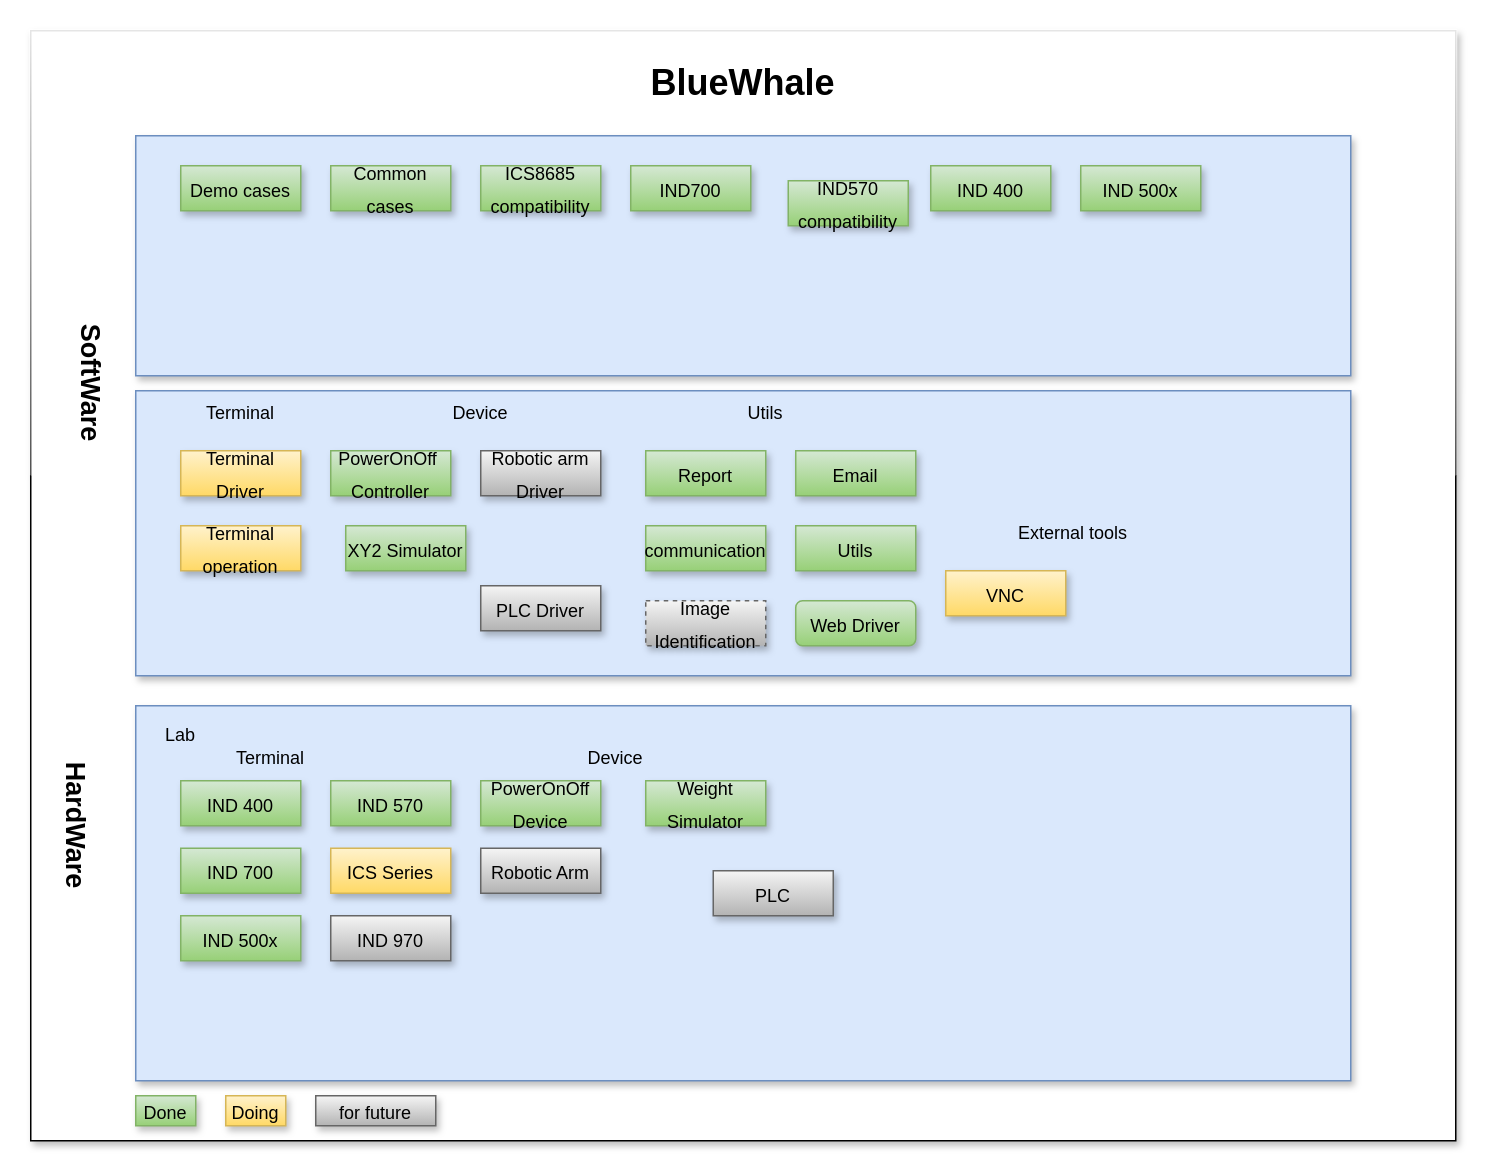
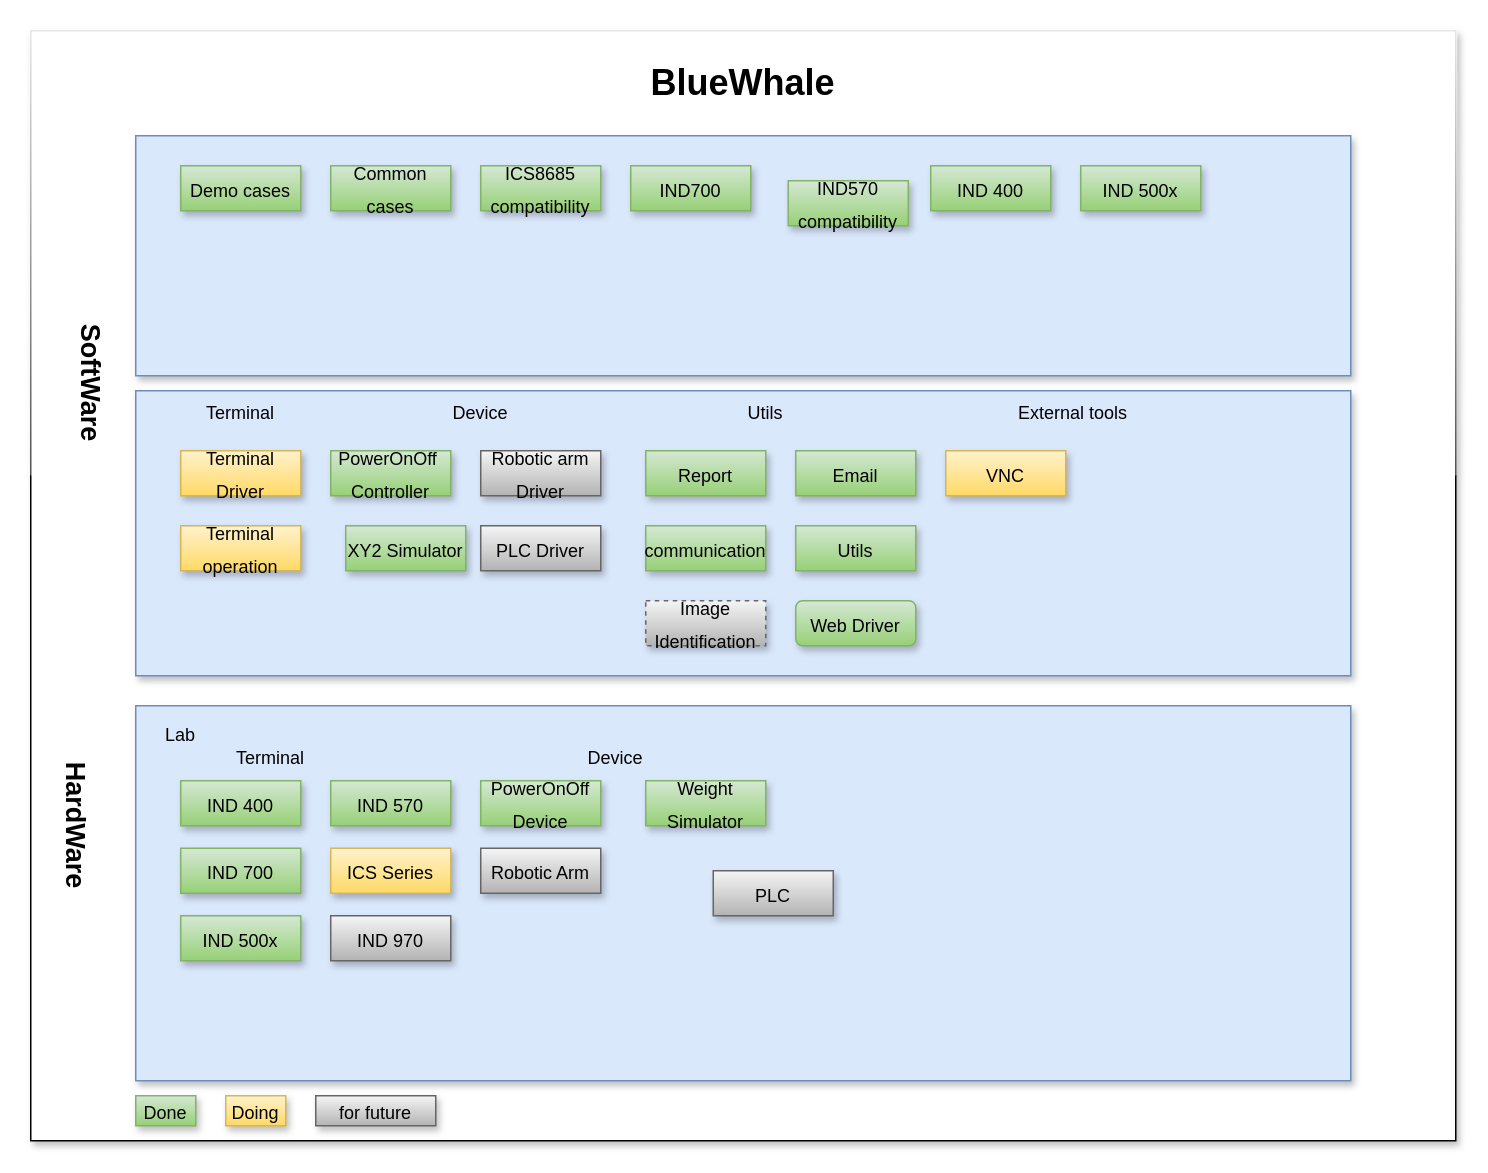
- <mxCell id="28" value="External tools" style="text;html=1;strokeColor=none;fillColor=none;align=center;verticalAlign=middle;whiteSpace=wrap;rounded=0;fontSize=12;" parent="1" vertex="1"><mxGeometry x="660" y="340" width="110" height="30" as="geometry" /></mxCell>
+ <mxCell id="28" value="External tools" style="text;html=1;strokeColor=none;fillColor=none;align=center;verticalAlign=middle;whiteSpace=wrap;rounded=0;fontSize=12;" parent="1" vertex="1"><mxGeometry x="660" y="260" width="110" height="30" as="geometry" /></mxCell>
- <mxCell id="24" value="&lt;font style=&quot;font-size: 12px;&quot;&gt;VNC&lt;/font&gt;" style="rounded=0;whiteSpace=wrap;html=1;fontSize=18;fillColor=#fff2cc;strokeColor=#d6b656;gradientColor=#ffd966;shadow=1;" parent="1" vertex="1"><mxGeometry x="630" y="380" width="80" height="30" as="geometry" /></mxCell>
+ <mxCell id="24" value="&lt;font style=&quot;font-size: 12px;&quot;&gt;VNC&lt;/font&gt;" style="rounded=0;whiteSpace=wrap;html=1;fontSize=18;fillColor=#fff2cc;strokeColor=#d6b656;gradientColor=#ffd966;shadow=1;" parent="1" vertex="1"><mxGeometry x="630" y="300" width="80" height="30" as="geometry" /></mxCell>
- <mxCell id="16" value="&lt;font style=&quot;font-size: 12px;&quot;&gt;PLC Driver&lt;/font&gt;" style="rounded=0;whiteSpace=wrap;html=1;fontSize=18;fillColor=#f5f5f5;strokeColor=#666666;gradientColor=#b3b3b3;shadow=1;" parent="1" vertex="1"><mxGeometry x="320" y="390" width="80" height="30" as="geometry" /></mxCell>
+ <mxCell id="16" value="&lt;font style=&quot;font-size: 12px;&quot;&gt;PLC Driver&lt;/font&gt;" style="rounded=0;whiteSpace=wrap;html=1;fontSize=18;fillColor=#f5f5f5;strokeColor=#666666;gradientColor=#b3b3b3;shadow=1;" parent="1" vertex="1"><mxGeometry x="320" y="350" width="80" height="30" as="geometry" /></mxCell>
